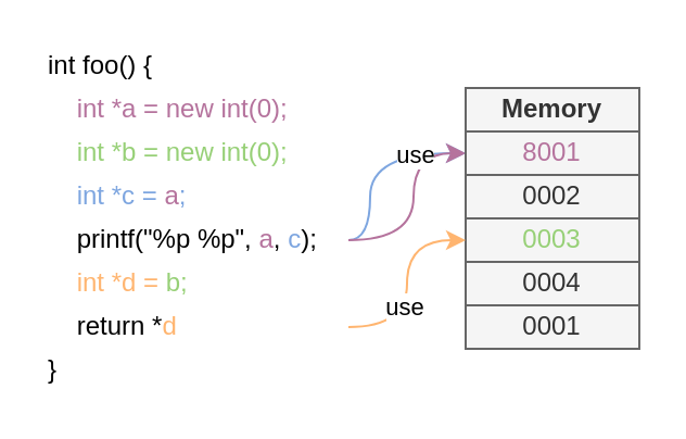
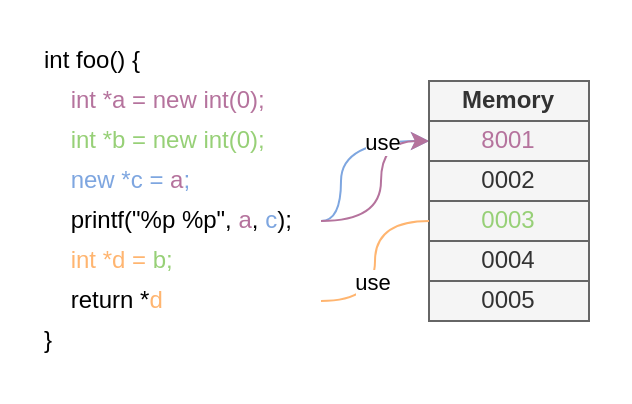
- <mxCell id="13" value="&lt;font color=&quot;#7ea6e0&quot;&gt;&amp;nbsp; &amp;nbsp; int *c = &lt;/font&gt;&lt;font color=&quot;#b5739d&quot;&gt;a&lt;/font&gt;&lt;font color=&quot;#7ea6e0&quot;&gt;;&lt;/font&gt;" style="text;html=1;strokeColor=none;fillColor=none;align=left;verticalAlign=middle;whiteSpace=wrap;rounded=0;shadow=0;glass=0;labelBackgroundColor=none;sketch=0;fontColor=none;" parent="1" vertex="1"><mxGeometry x="20" y="80" width="140" height="20" as="geometry" /></mxCell>
+ <mxCell id="13" value="&lt;font color=&quot;#7ea6e0&quot;&gt;&amp;nbsp; &amp;nbsp; new *c = &lt;/font&gt;&lt;font color=&quot;#b5739d&quot;&gt;a&lt;/font&gt;&lt;font color=&quot;#7ea6e0&quot;&gt;;&lt;/font&gt;" style="text;html=1;strokeColor=none;fillColor=none;align=left;verticalAlign=middle;whiteSpace=wrap;rounded=0;shadow=0;glass=0;labelBackgroundColor=none;sketch=0;fontColor=none;" parent="1" vertex="1"><mxGeometry x="20" y="80" width="140" height="20" as="geometry" /></mxCell>
- <mxCell id="15" style="edgeStyle=orthogonalEdgeStyle;curved=1;rounded=0;orthogonalLoop=1;jettySize=auto;html=1;exitX=1;exitY=0.5;exitDx=0;exitDy=0;entryX=0;entryY=0.5;entryDx=0;entryDy=0;fontColor=none;strokeColor=#FFB570;" parent="1" source="18" target="6" edge="1"><mxGeometry relative="1" as="geometry" /></mxCell>
+ <mxCell id="15" style="edgeStyle=orthogonalEdgeStyle;curved=1;rounded=0;orthogonalLoop=1;jettySize=auto;html=1;exitX=1;exitY=0.5;exitDx=0;exitDy=0;entryX=0;entryY=0.5;entryDx=0;entryDy=0;fontColor=none;strokeColor=#FFB570;endArrow=none;" parent="1" source="18" target="6" edge="1"><mxGeometry relative="1" as="geometry" /></mxCell>
- <mxCell id="20" value="0001&lt;br&gt;" style="whiteSpace=wrap;html=1;fillColor=#f5f5f5;strokeColor=#666666;fontColor=#333333;" parent="1" vertex="1"><mxGeometry x="214" y="140" width="80" height="20" as="geometry" /></mxCell>
+ <mxCell id="20" value="0005&lt;br&gt;" style="whiteSpace=wrap;html=1;fillColor=#f5f5f5;strokeColor=#666666;fontColor=#333333;" parent="1" vertex="1"><mxGeometry x="214" y="140" width="80" height="20" as="geometry" /></mxCell>
